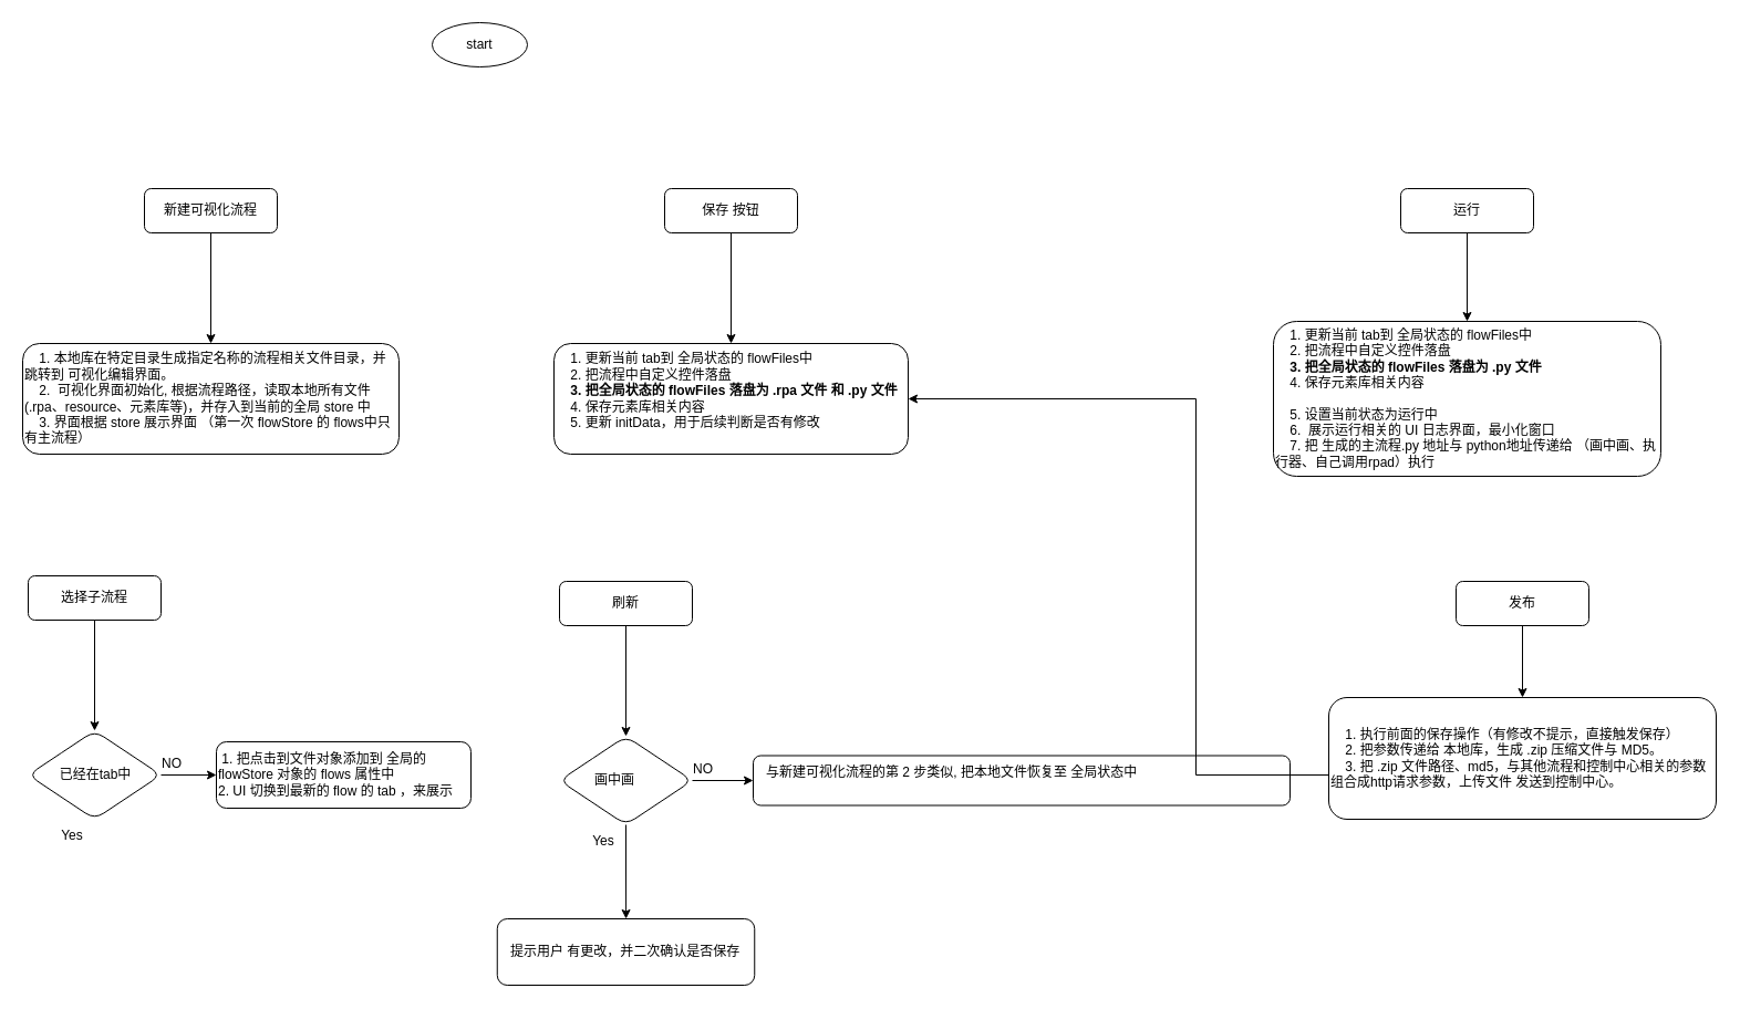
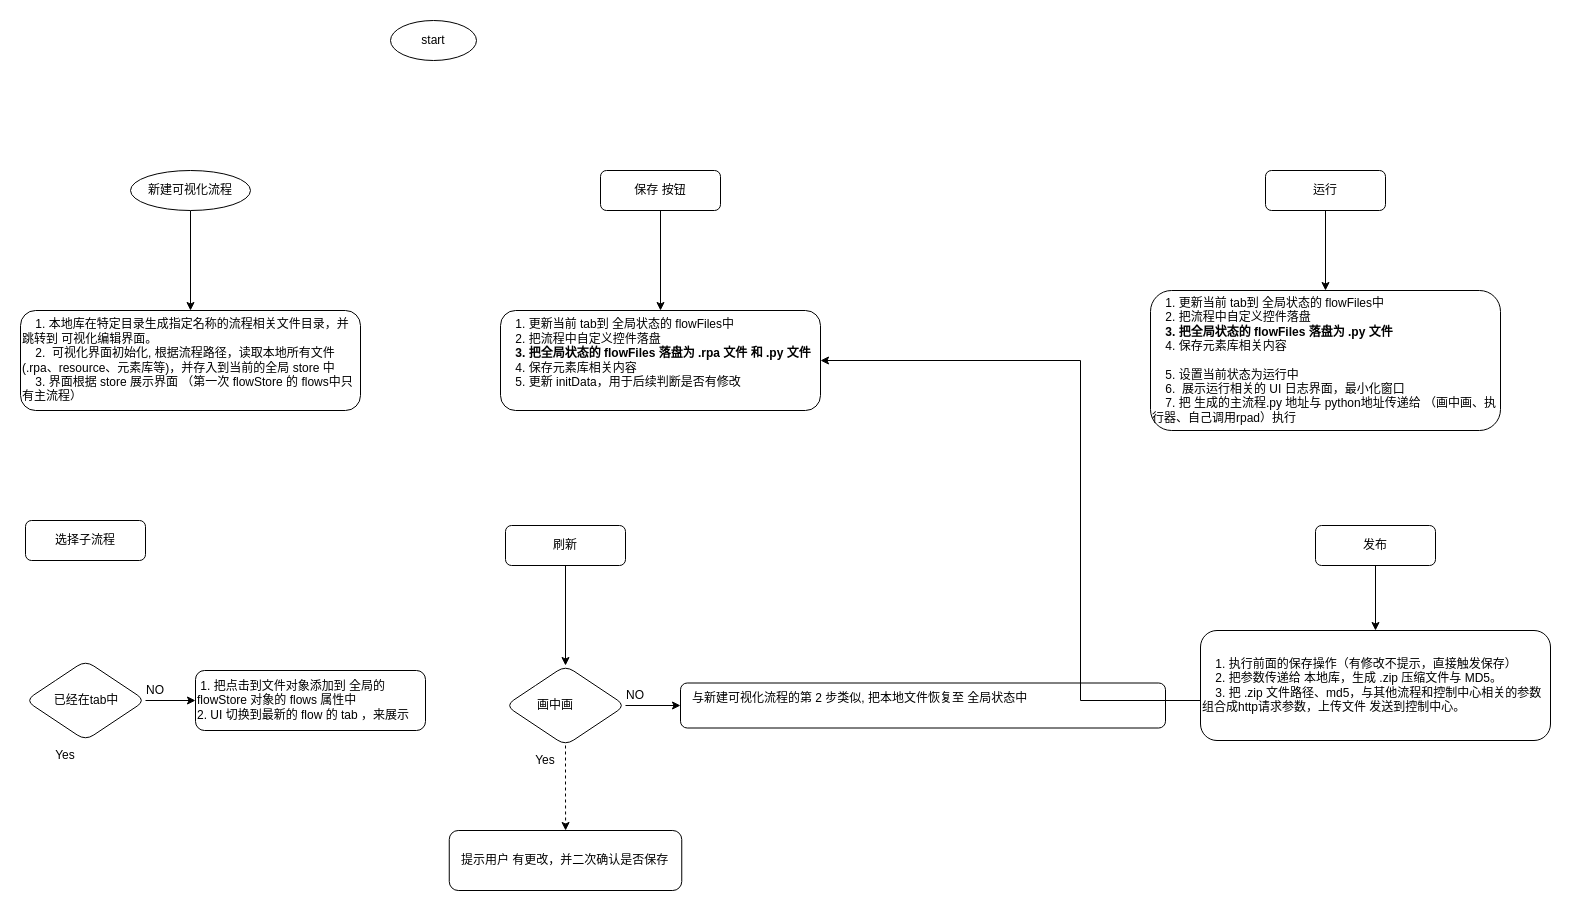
- <mxCell id="7" value="新建可视化流程" style="rounded=1;whiteSpace=wrap;html=1;fontSize=12;glass=0;strokeWidth=1;shadow=0;" vertex="1" parent="1"><mxGeometry x="130" y="170" width="120" height="40" as="geometry" /></mxCell>
+ <mxCell id="7" value="新建可视化流程" style="ellipse;whiteSpace=wrap;html=1;fontSize=12;glass=0;strokeWidth=1;shadow=0;" vertex="1" parent="1"><mxGeometry x="130" y="170" width="120" height="40" as="geometry" /></mxCell>
- <mxCell id="9" value="" style="edgeStyle=orthogonalEdgeStyle;rounded=0;orthogonalLoop=1;jettySize=auto;html=1;fontFamily=Helvetica;fontSize=12;fontColor=default;" edge="1" parent="1" source="10" target="12"><mxGeometry relative="1" as="geometry" /></mxCell>
- <mxCell id="19" value="" style="edgeStyle=orthogonalEdgeStyle;rounded=0;orthogonalLoop=1;jettySize=auto;html=1;fontFamily=Helvetica;fontSize=12;fontColor=default;" edge="1" parent="1" source="21" target="18"><mxGeometry relative="1" as="geometry" /></mxCell>
+ <mxCell id="19" value="" style="edgeStyle=orthogonalEdgeStyle;rounded=0;orthogonalLoop=1;jettySize=auto;html=1;fontFamily=Helvetica;fontSize=12;fontColor=default;dashed=1;" edge="1" parent="1" source="21" target="18"><mxGeometry relative="1" as="geometry" /></mxCell>
